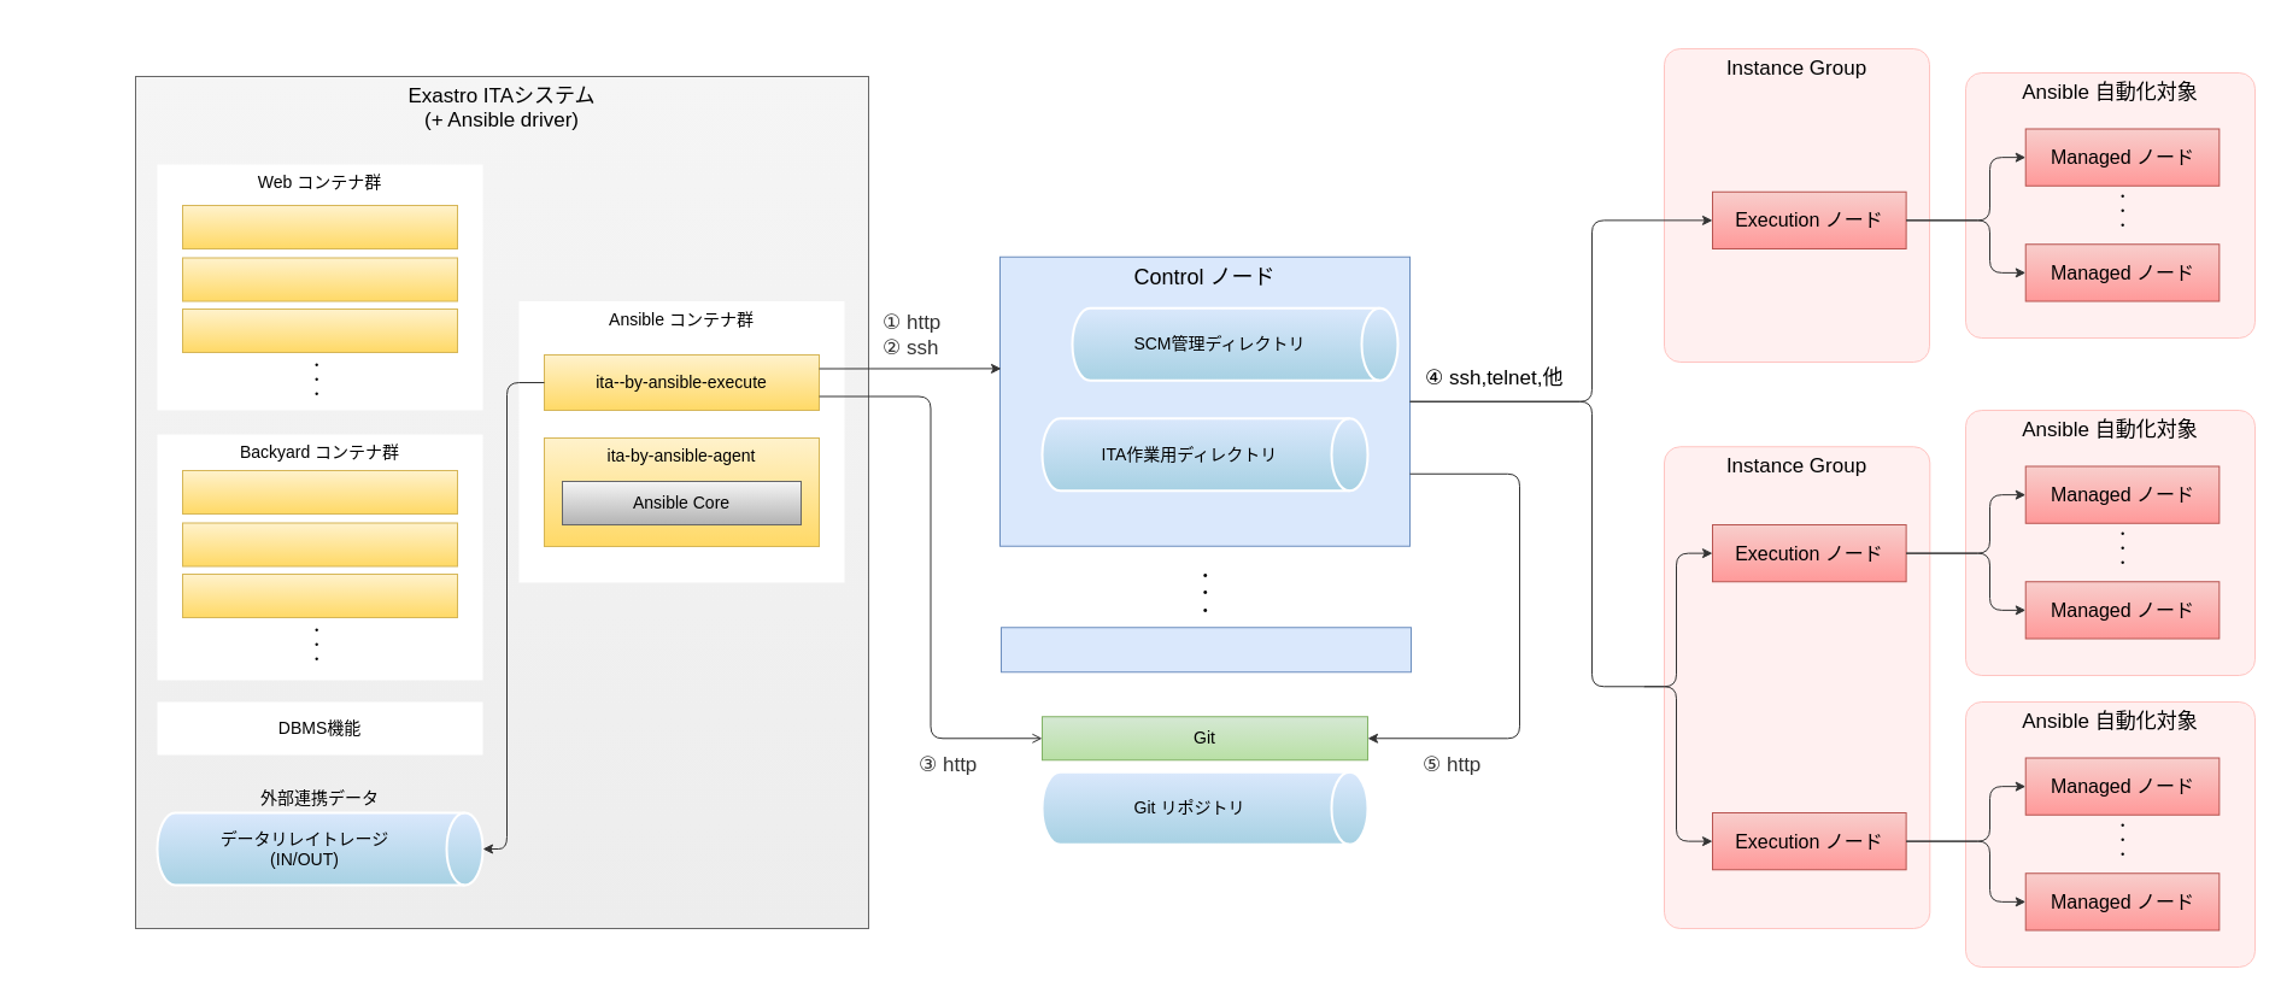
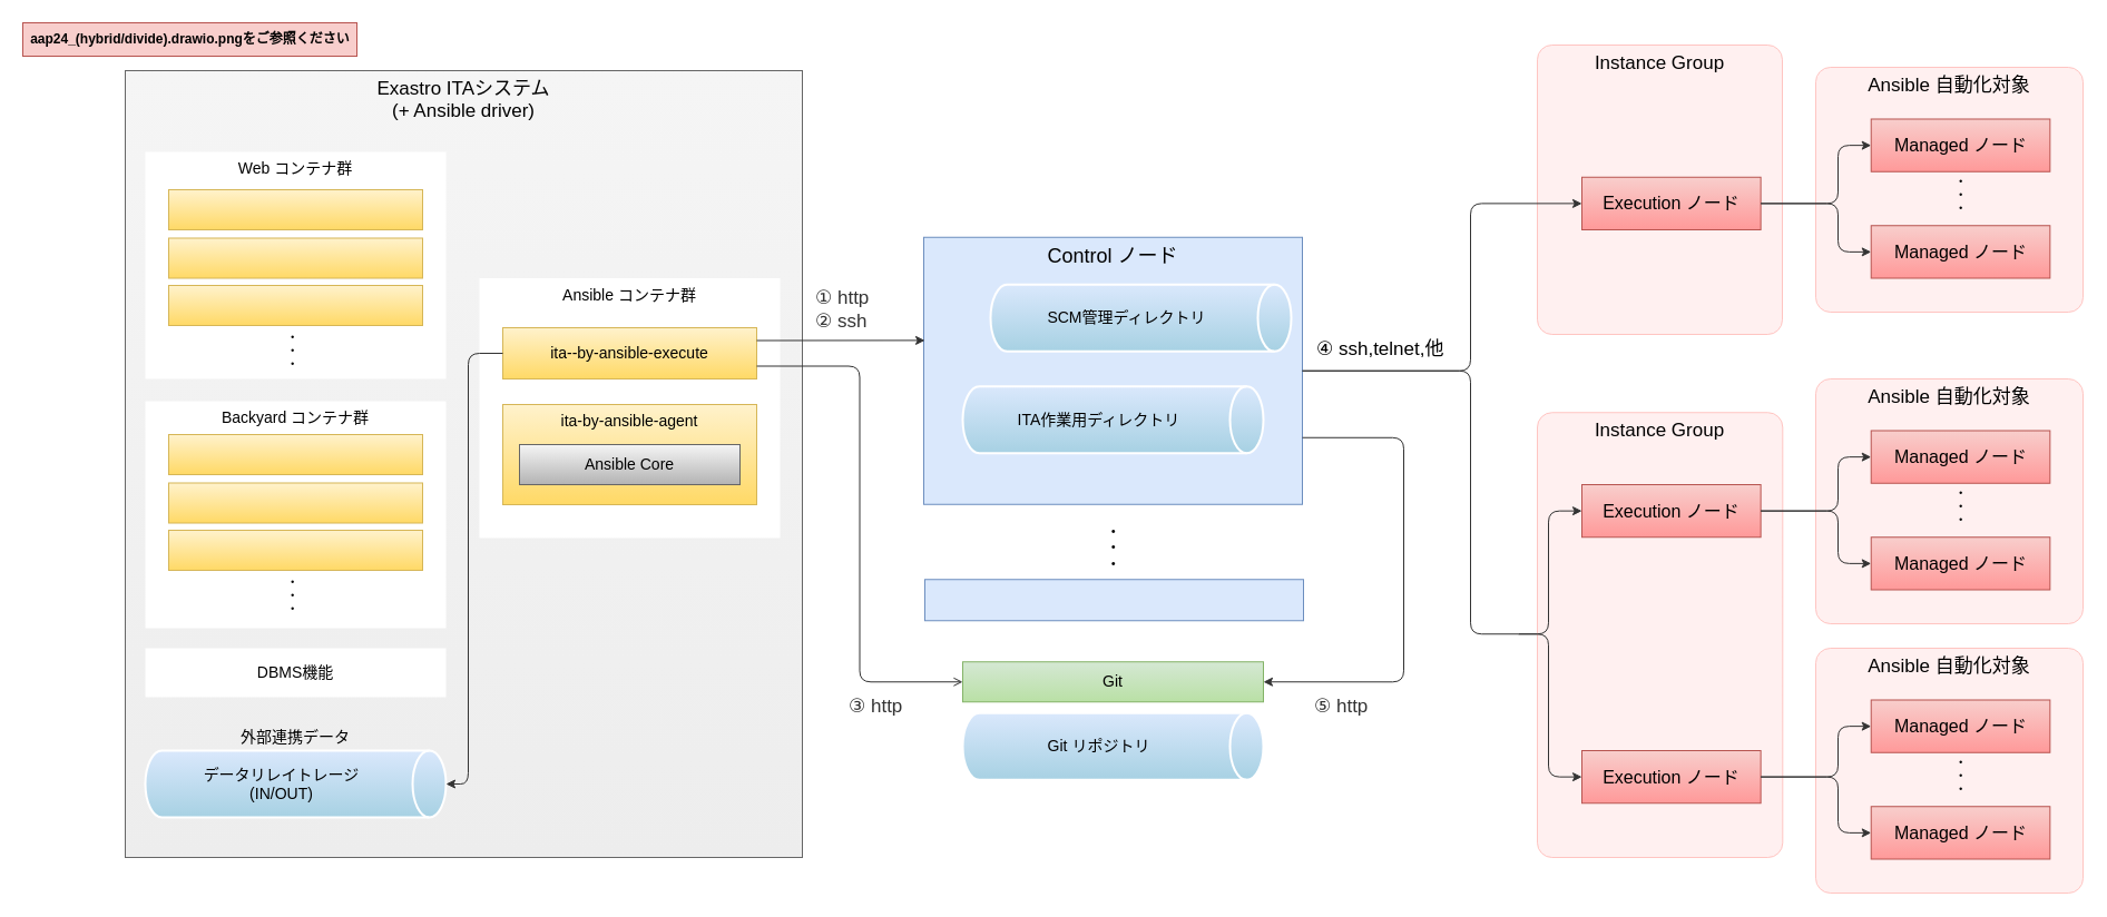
+ <mxCell id="67" value="aap24_(hybrid/divide).drawio.pngをご参照ください" style="text;html=1;align=center;verticalAlign=middle;resizable=0;points=[];autosize=1;strokeColor=#b85450;fillColor=#f8cecc;fontStyle=1" vertex="1" parent="1"><mxGeometry x="20" y="20" width="300" height="30" as="geometry" /></mxCell>
